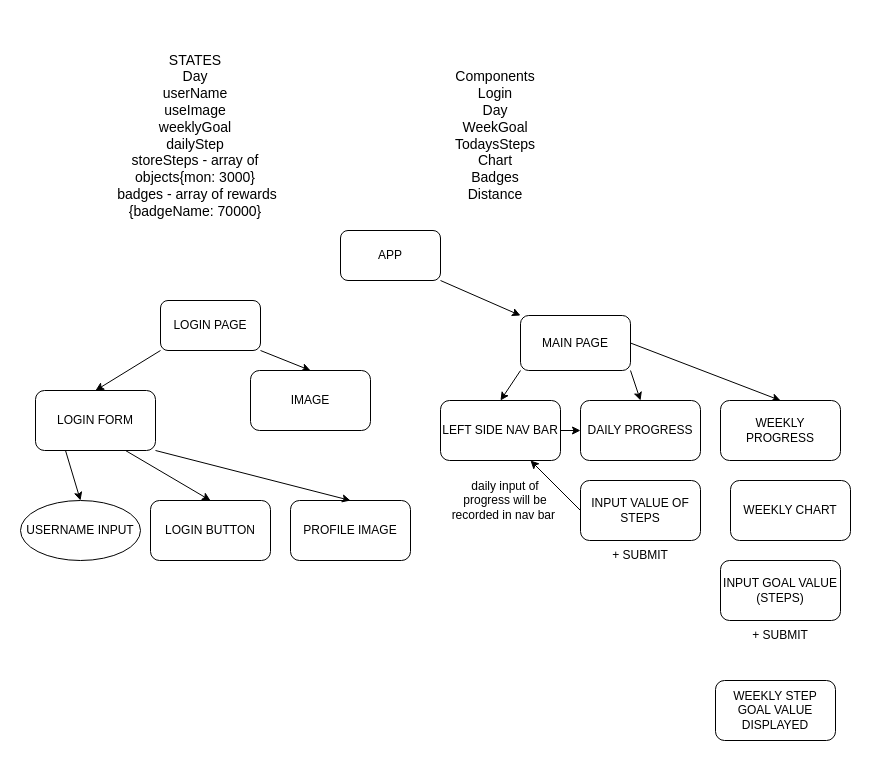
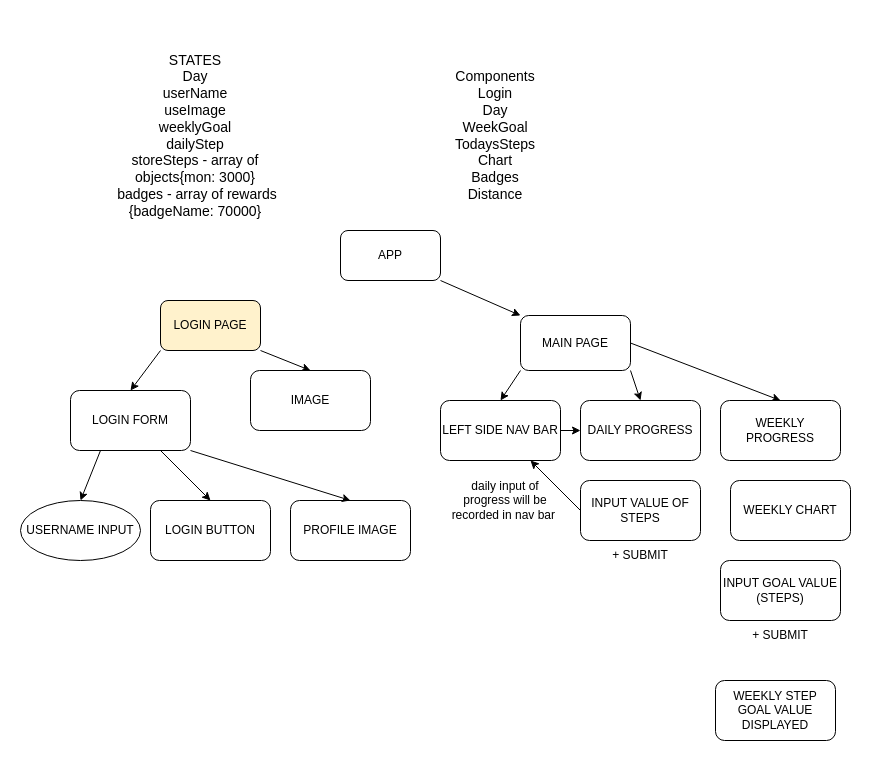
- <mxCell id="8" value="LOGIN PAGE" style="rounded=1;whiteSpace=wrap;html=1;" parent="1" vertex="1"><mxGeometry x="160" y="300" width="100" height="50" as="geometry" /></mxCell>
+ <mxCell id="8" value="LOGIN PAGE" style="rounded=1;whiteSpace=wrap;html=1;fillColor=#fff2cc;" parent="1" vertex="1"><mxGeometry x="160" y="300" width="100" height="50" as="geometry" /></mxCell>
- <mxCell id="19" value="LOGIN FORM" style="rounded=1;whiteSpace=wrap;html=1;" parent="1" vertex="1"><mxGeometry x="35" y="390" width="120" height="60" as="geometry" /></mxCell>
+ <mxCell id="19" value="LOGIN FORM" style="rounded=1;whiteSpace=wrap;html=1;" parent="1" vertex="1"><mxGeometry x="70" y="390" width="120" height="60" as="geometry" /></mxCell>
